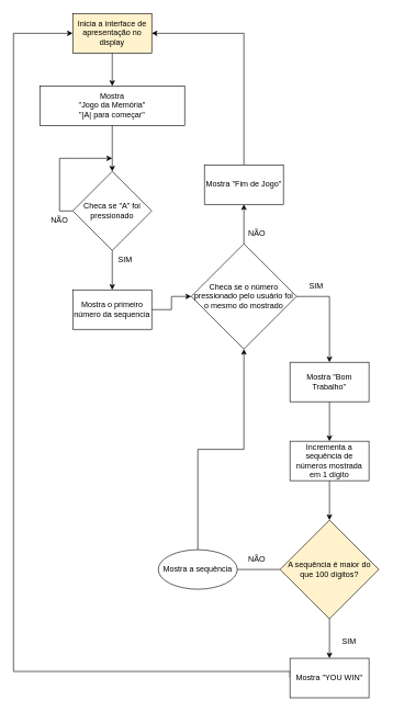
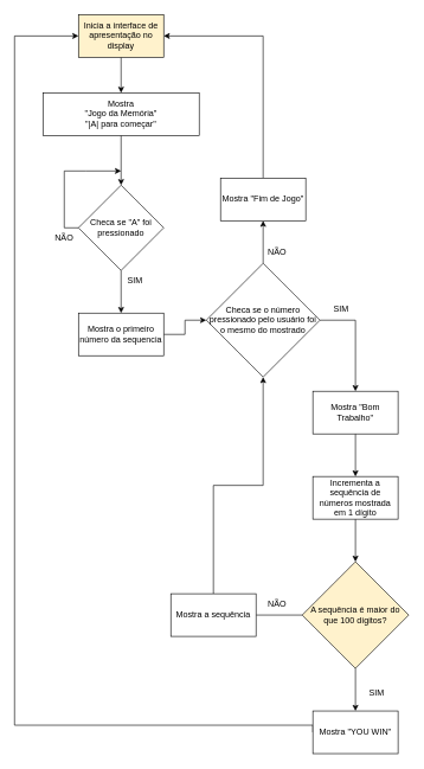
- <mxCell id="31" value="Mostra a sequência" style="ellipse;whiteSpace=wrap;html=1;" vertex="1" parent="1"><mxGeometry x="240" y="835" width="120" height="60" as="geometry" /></mxCell>
+ <mxCell id="31" value="Mostra a sequência" style="rounded=0;whiteSpace=wrap;html=1;" vertex="1" parent="1"><mxGeometry x="240" y="835" width="120" height="60" as="geometry" /></mxCell>
